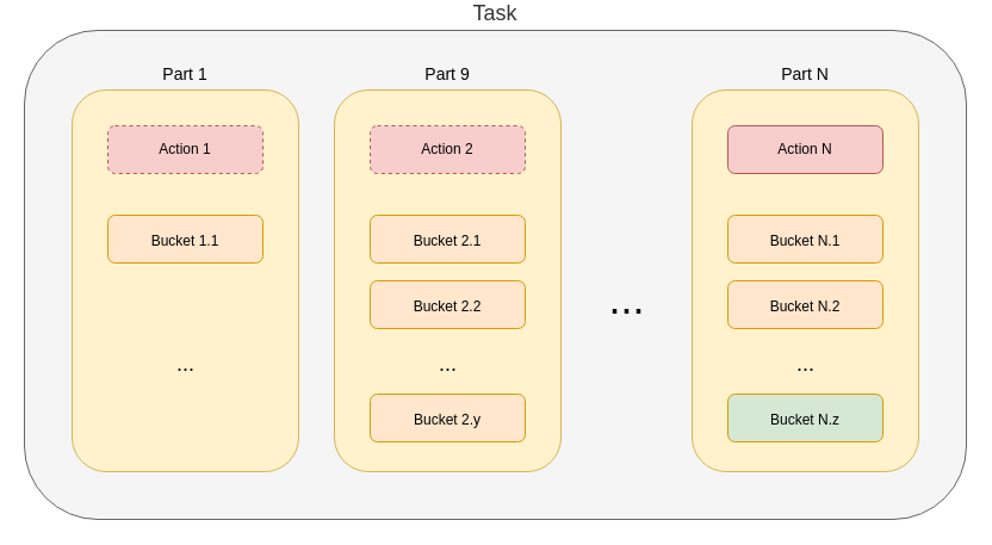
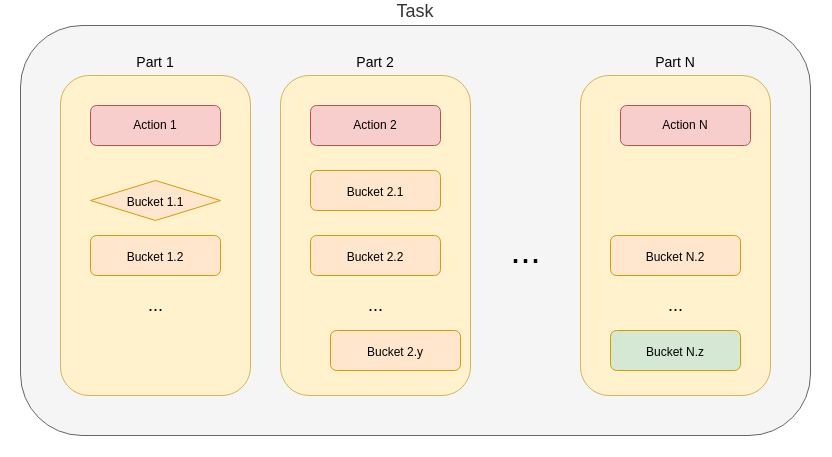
- <mxCell id="4" value="&lt;font style=&quot;font-size: 14px&quot;&gt;Part 9&lt;/font&gt;" style="rounded=1;whiteSpace=wrap;html=1;fontSize=18;labelPosition=center;verticalLabelPosition=top;align=center;verticalAlign=bottom;fillColor=#fff2cc;strokeColor=#d6b656;" parent="1" vertex="1"><mxGeometry x="280" y="70" width="190" height="320" as="geometry" /></mxCell>
+ <mxCell id="4" value="&lt;font style=&quot;font-size: 14px&quot;&gt;Part 2&lt;/font&gt;" style="rounded=1;whiteSpace=wrap;html=1;fontSize=18;labelPosition=center;verticalLabelPosition=top;align=center;verticalAlign=bottom;fillColor=#fff2cc;strokeColor=#d6b656;" parent="1" vertex="1"><mxGeometry x="280" y="70" width="190" height="320" as="geometry" /></mxCell>
- <mxCell id="18" value="Action 1" style="rounded=1;whiteSpace=wrap;html=1;fillColor=#f8cecc;strokeColor=#b85450;dashed=1;" parent="1" vertex="1"><mxGeometry x="90" y="100" width="130" height="40" as="geometry" /></mxCell>
+ <mxCell id="18" value="Action 1" style="rounded=1;whiteSpace=wrap;html=1;fillColor=#f8cecc;strokeColor=#b85450;" parent="1" vertex="1"><mxGeometry x="90" y="100" width="130" height="40" as="geometry" /></mxCell>
- <mxCell id="19" value="Action 2" style="rounded=1;whiteSpace=wrap;html=1;fillColor=#f8cecc;strokeColor=#b85450;dashed=1;" parent="1" vertex="1"><mxGeometry x="310" y="100" width="130" height="40" as="geometry" /></mxCell>
+ <mxCell id="19" value="Action 2" style="rounded=1;whiteSpace=wrap;html=1;fillColor=#f8cecc;strokeColor=#b85450;" parent="1" vertex="1"><mxGeometry x="310" y="100" width="130" height="40" as="geometry" /></mxCell>
- <mxCell id="20" value="Action N" style="rounded=1;whiteSpace=wrap;html=1;fillColor=#f8cecc;strokeColor=#b85450;" parent="1" vertex="1"><mxGeometry x="610" y="100" width="130" height="40" as="geometry" /></mxCell>
+ <mxCell id="20" value="Action N" style="rounded=1;whiteSpace=wrap;html=1;fillColor=#f8cecc;strokeColor=#b85450;" parent="1" vertex="1"><mxGeometry x="620" y="100" width="130" height="40" as="geometry" /></mxCell>
- <mxCell id="7" value="&lt;font style=&quot;font-size: 12px&quot;&gt;Bucket 1.1&lt;/font&gt;" style="rounded=1;whiteSpace=wrap;html=1;fontSize=18;labelPosition=center;verticalLabelPosition=middle;align=center;verticalAlign=middle;fillColor=#ffe6cc;strokeColor=#d79b00;" parent="1" vertex="1"><mxGeometry x="90" y="175" width="130" height="40" as="geometry" /></mxCell>
+ <mxCell id="7" value="&lt;font style=&quot;font-size: 12px&quot;&gt;Bucket 1.1&lt;/font&gt;" style="rhombus;whiteSpace=wrap;html=1;fontSize=18;labelPosition=center;verticalLabelPosition=middle;align=center;verticalAlign=middle;fillColor=#ffe6cc;strokeColor=#d79b00;" parent="1" vertex="1"><mxGeometry x="90" y="175" width="130" height="40" as="geometry" /></mxCell>
- <mxCell id="10" value="&lt;font style=&quot;font-size: 12px&quot;&gt;Bucket 2.1&lt;/font&gt;" style="rounded=1;whiteSpace=wrap;html=1;fontSize=18;labelPosition=center;verticalLabelPosition=middle;align=center;verticalAlign=middle;fillColor=#ffe6cc;strokeColor=#d79b00;" parent="1" vertex="1"><mxGeometry x="310" y="175" width="130" height="40" as="geometry" /></mxCell>
+ <mxCell id="10" value="&lt;font style=&quot;font-size: 12px&quot;&gt;Bucket 2.1&lt;/font&gt;" style="rounded=1;whiteSpace=wrap;html=1;fontSize=18;labelPosition=center;verticalLabelPosition=middle;align=center;verticalAlign=middle;fillColor=#ffe6cc;strokeColor=#d79b00;" parent="1" vertex="1"><mxGeometry x="310" y="165" width="130" height="40" as="geometry" /></mxCell>
- <mxCell id="14" value="&lt;font style=&quot;font-size: 12px&quot;&gt;Bucket N.1&lt;/font&gt;" style="rounded=1;whiteSpace=wrap;html=1;fontSize=18;labelPosition=center;verticalLabelPosition=middle;align=center;verticalAlign=middle;fillColor=#ffe6cc;strokeColor=#d79b00;" parent="1" vertex="1"><mxGeometry x="610" y="175" width="130" height="40" as="geometry" /></mxCell>
+ <mxCell id="9" value="&lt;font style=&quot;font-size: 12px&quot;&gt;Bucket 1.2&lt;/font&gt;" style="rounded=1;whiteSpace=wrap;html=1;fontSize=18;labelPosition=center;verticalLabelPosition=middle;align=center;verticalAlign=middle;fillColor=#ffe6cc;strokeColor=#d79b00;" parent="1" vertex="1"><mxGeometry x="90" y="230" width="130" height="40" as="geometry" /></mxCell>
- <mxCell id="13" value="&lt;font style=&quot;font-size: 12px&quot;&gt;Bucket 2.y&lt;/font&gt;" style="rounded=1;whiteSpace=wrap;html=1;fontSize=18;labelPosition=center;verticalLabelPosition=middle;align=center;verticalAlign=middle;fillColor=#ffe6cc;strokeColor=#d79b00;" parent="1" vertex="1"><mxGeometry x="310" y="325" width="130" height="40" as="geometry" /></mxCell>
+ <mxCell id="13" value="&lt;font style=&quot;font-size: 12px&quot;&gt;Bucket 2.y&lt;/font&gt;" style="rounded=1;whiteSpace=wrap;html=1;fontSize=18;labelPosition=center;verticalLabelPosition=middle;align=center;verticalAlign=middle;fillColor=#ffe6cc;strokeColor=#d79b00;" parent="1" vertex="1"><mxGeometry x="330" y="325" width="130" height="40" as="geometry" /></mxCell>
